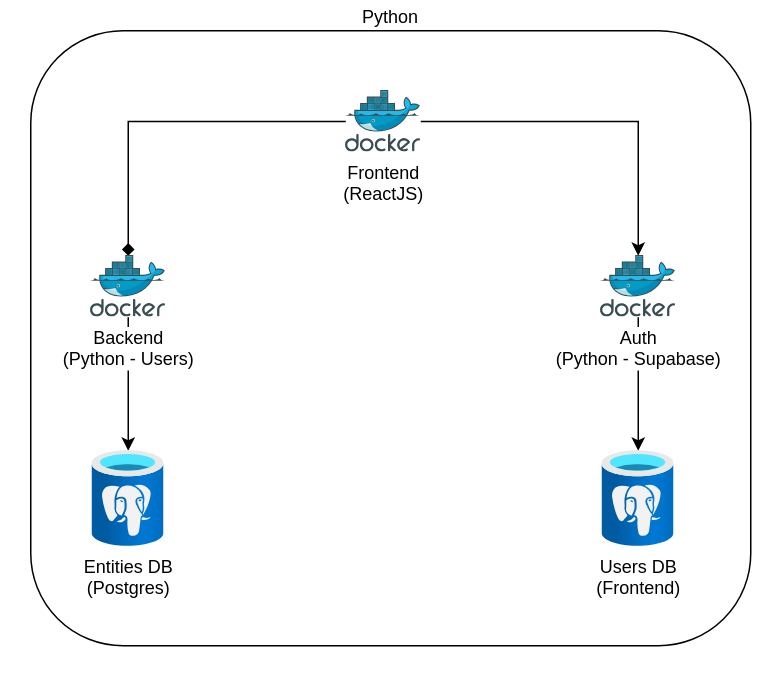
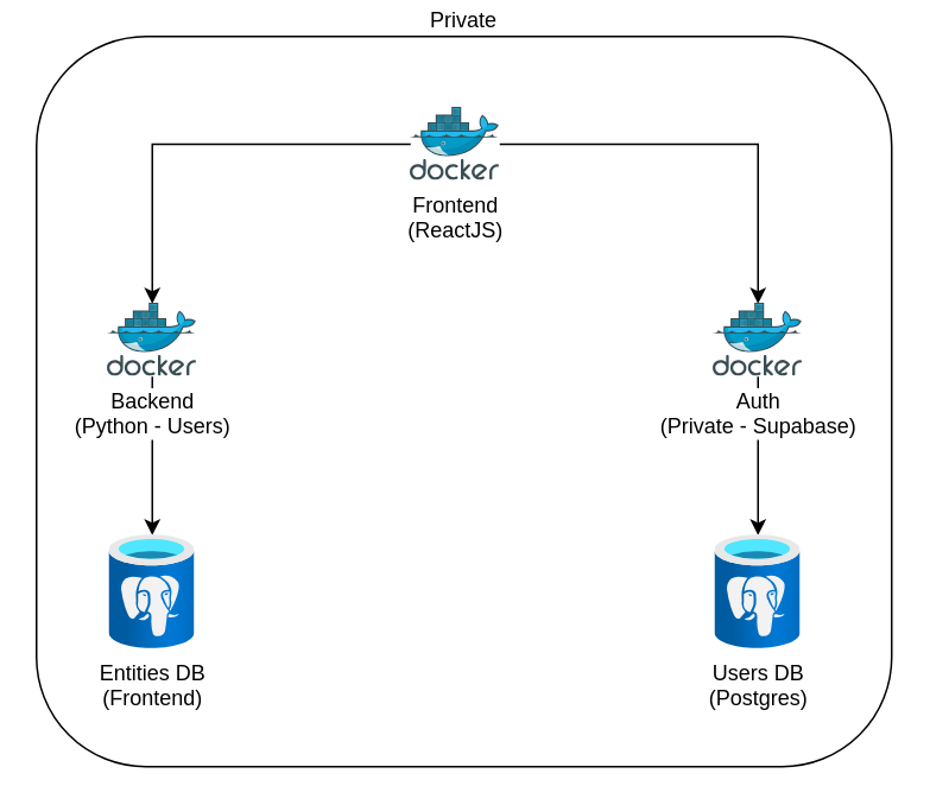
- <mxCell id="2" value="Python" style="rounded=1;whiteSpace=wrap;html=1;fillColor=none;labelPosition=center;verticalLabelPosition=top;align=center;verticalAlign=bottom;" vertex="1" parent="1"><mxGeometry x="20" y="20" width="480" height="410" as="geometry" /></mxCell>
+ <mxCell id="2" value="Private" style="rounded=1;whiteSpace=wrap;html=1;fillColor=none;labelPosition=center;verticalLabelPosition=top;align=center;verticalAlign=bottom;" vertex="1" parent="1"><mxGeometry x="20" y="20" width="480" height="410" as="geometry" /></mxCell>
- <mxCell id="3" style="edgeStyle=orthogonalEdgeStyle;rounded=0;orthogonalLoop=1;jettySize=auto;html=1;endArrow=diamond;" edge="1" parent="1" source="5" target="7"><mxGeometry relative="1" as="geometry" /></mxCell>
+ <mxCell id="3" style="edgeStyle=orthogonalEdgeStyle;rounded=0;orthogonalLoop=1;jettySize=auto;html=1;" edge="1" parent="1" source="5" target="7"><mxGeometry relative="1" as="geometry" /></mxCell>
- <mxCell id="9" value="&lt;div&gt;Auth&lt;/div&gt;&lt;div&gt;(Python - Supabase)&lt;br&gt;&lt;/div&gt;" style="image;sketch=0;aspect=fixed;html=1;points=[];align=center;fontSize=12;image=img/lib/mscae/Docker.svg;" vertex="1" parent="1"><mxGeometry x="400" y="170" width="50" height="41" as="geometry" /></mxCell>
+ <mxCell id="9" value="&lt;div&gt;Auth&lt;/div&gt;&lt;div&gt;(Private - Supabase)&lt;br&gt;&lt;/div&gt;" style="image;sketch=0;aspect=fixed;html=1;points=[];align=center;fontSize=12;image=img/lib/mscae/Docker.svg;" vertex="1" parent="1"><mxGeometry x="400" y="170" width="50" height="41" as="geometry" /></mxCell>
- <mxCell id="10" value="&lt;div&gt;Entities DB&lt;/div&gt;&lt;div&gt;(Postgres)&lt;br&gt;&lt;/div&gt;" style="image;aspect=fixed;html=1;points=[];align=center;fontSize=12;image=img/lib/azure2/databases/Azure_Database_PostgreSQL_Server.svg;" vertex="1" parent="1"><mxGeometry x="61" y="300" width="48" height="64" as="geometry" /></mxCell>
+ <mxCell id="10" value="&lt;div&gt;Entities DB&lt;/div&gt;&lt;div&gt;(Frontend)&lt;br&gt;&lt;/div&gt;" style="image;aspect=fixed;html=1;points=[];align=center;fontSize=12;image=img/lib/azure2/databases/Azure_Database_PostgreSQL_Server.svg;" vertex="1" parent="1"><mxGeometry x="61" y="300" width="48" height="64" as="geometry" /></mxCell>
- <mxCell id="11" value="&lt;div&gt;Users DB&lt;br&gt;&lt;/div&gt;&lt;div&gt;(Frontend)&lt;br&gt;&lt;/div&gt;" style="image;aspect=fixed;html=1;points=[];align=center;fontSize=12;image=img/lib/azure2/databases/Azure_Database_PostgreSQL_Server.svg;" vertex="1" parent="1"><mxGeometry x="401" y="300" width="48" height="64" as="geometry" /></mxCell>
+ <mxCell id="11" value="&lt;div&gt;Users DB&lt;br&gt;&lt;/div&gt;&lt;div&gt;(Postgres)&lt;br&gt;&lt;/div&gt;" style="image;aspect=fixed;html=1;points=[];align=center;fontSize=12;image=img/lib/azure2/databases/Azure_Database_PostgreSQL_Server.svg;" vertex="1" parent="1"><mxGeometry x="401" y="300" width="48" height="64" as="geometry" /></mxCell>
